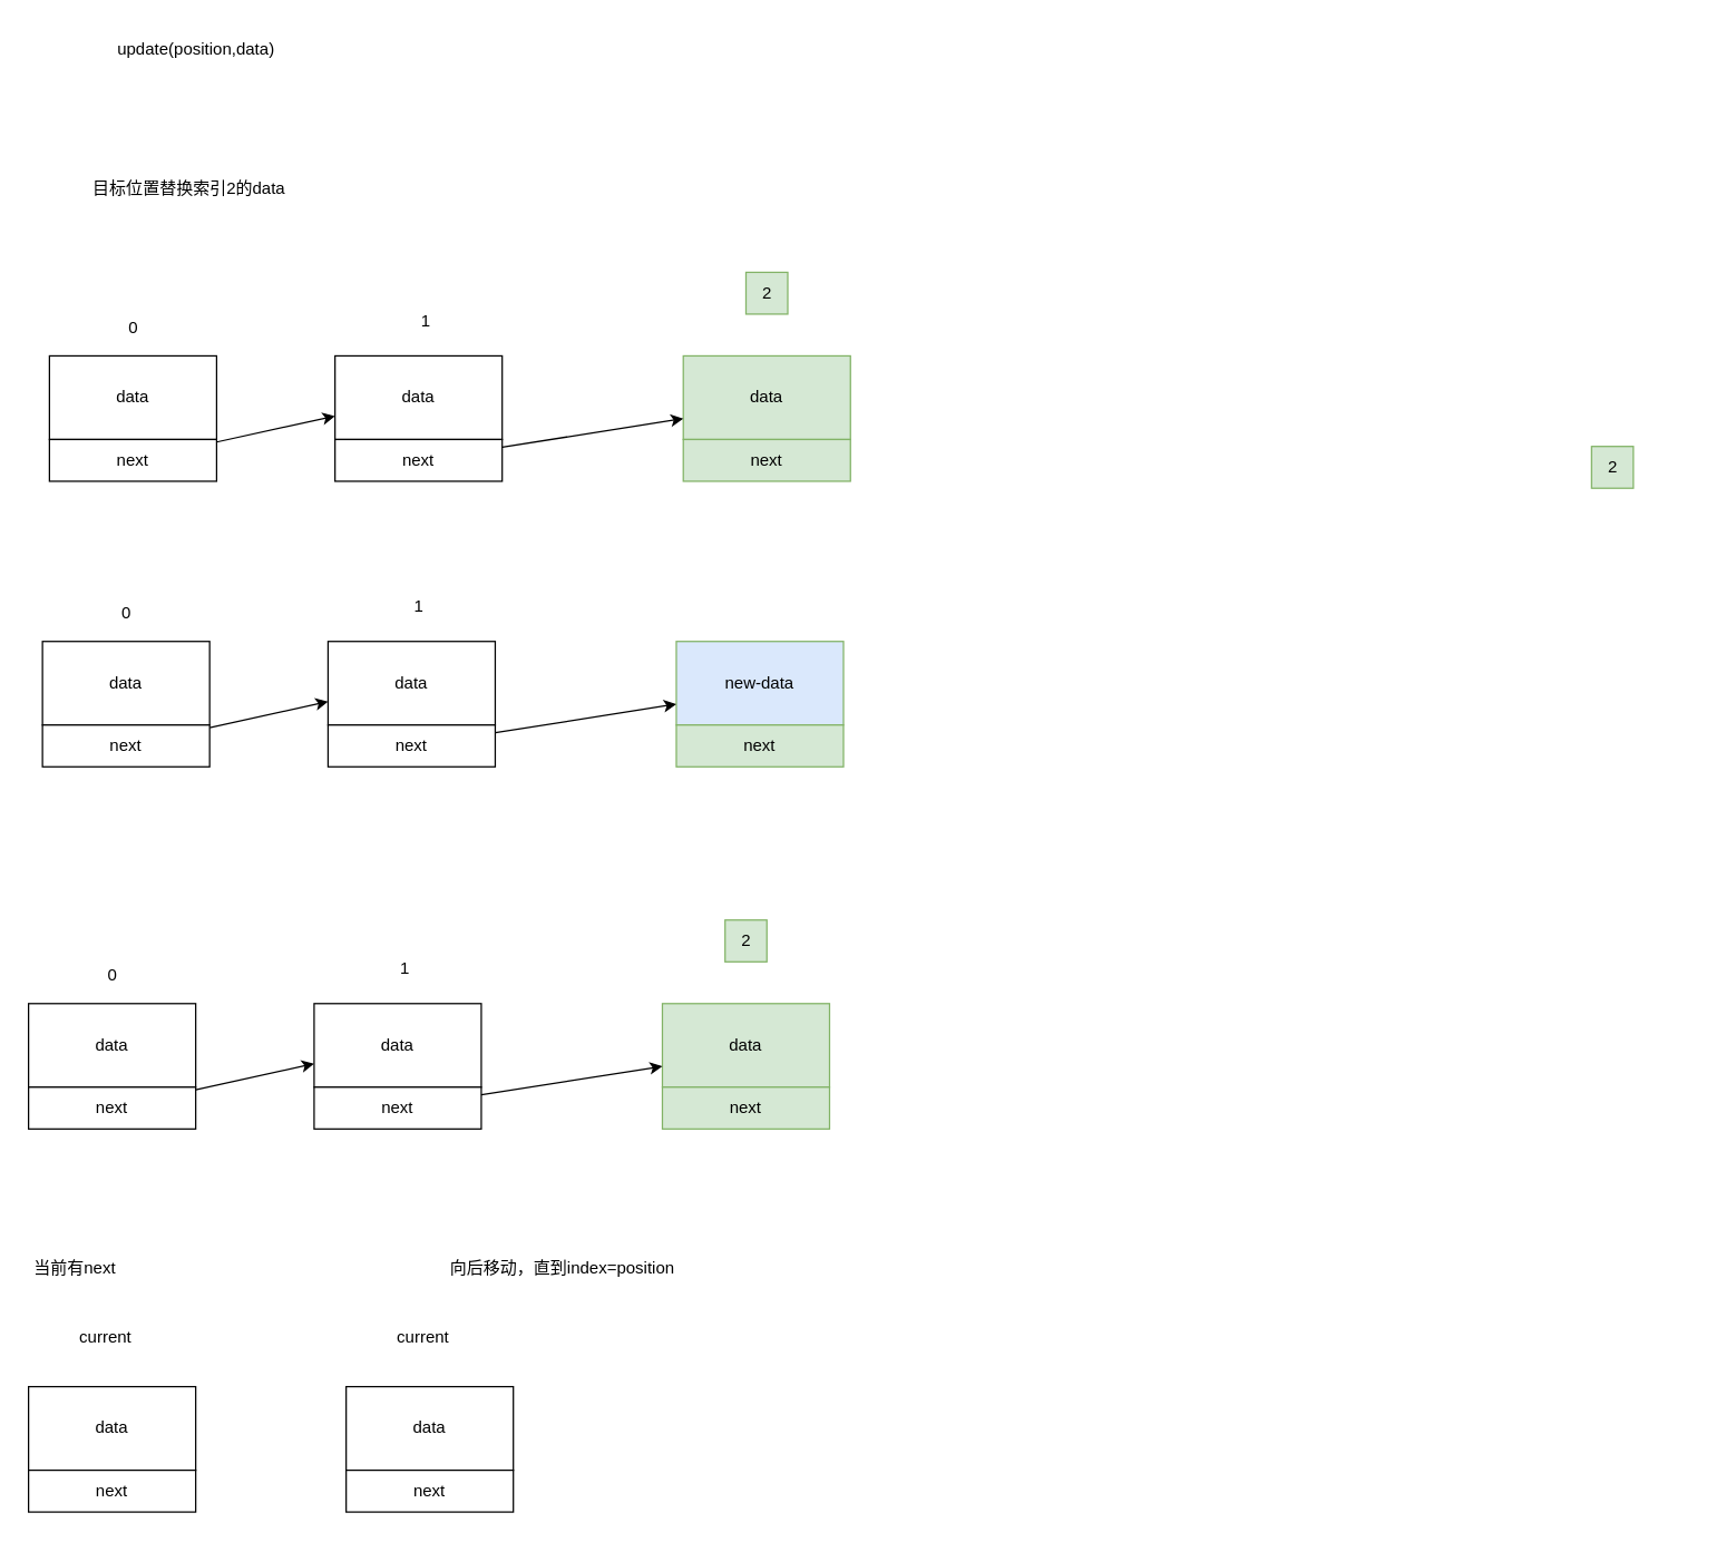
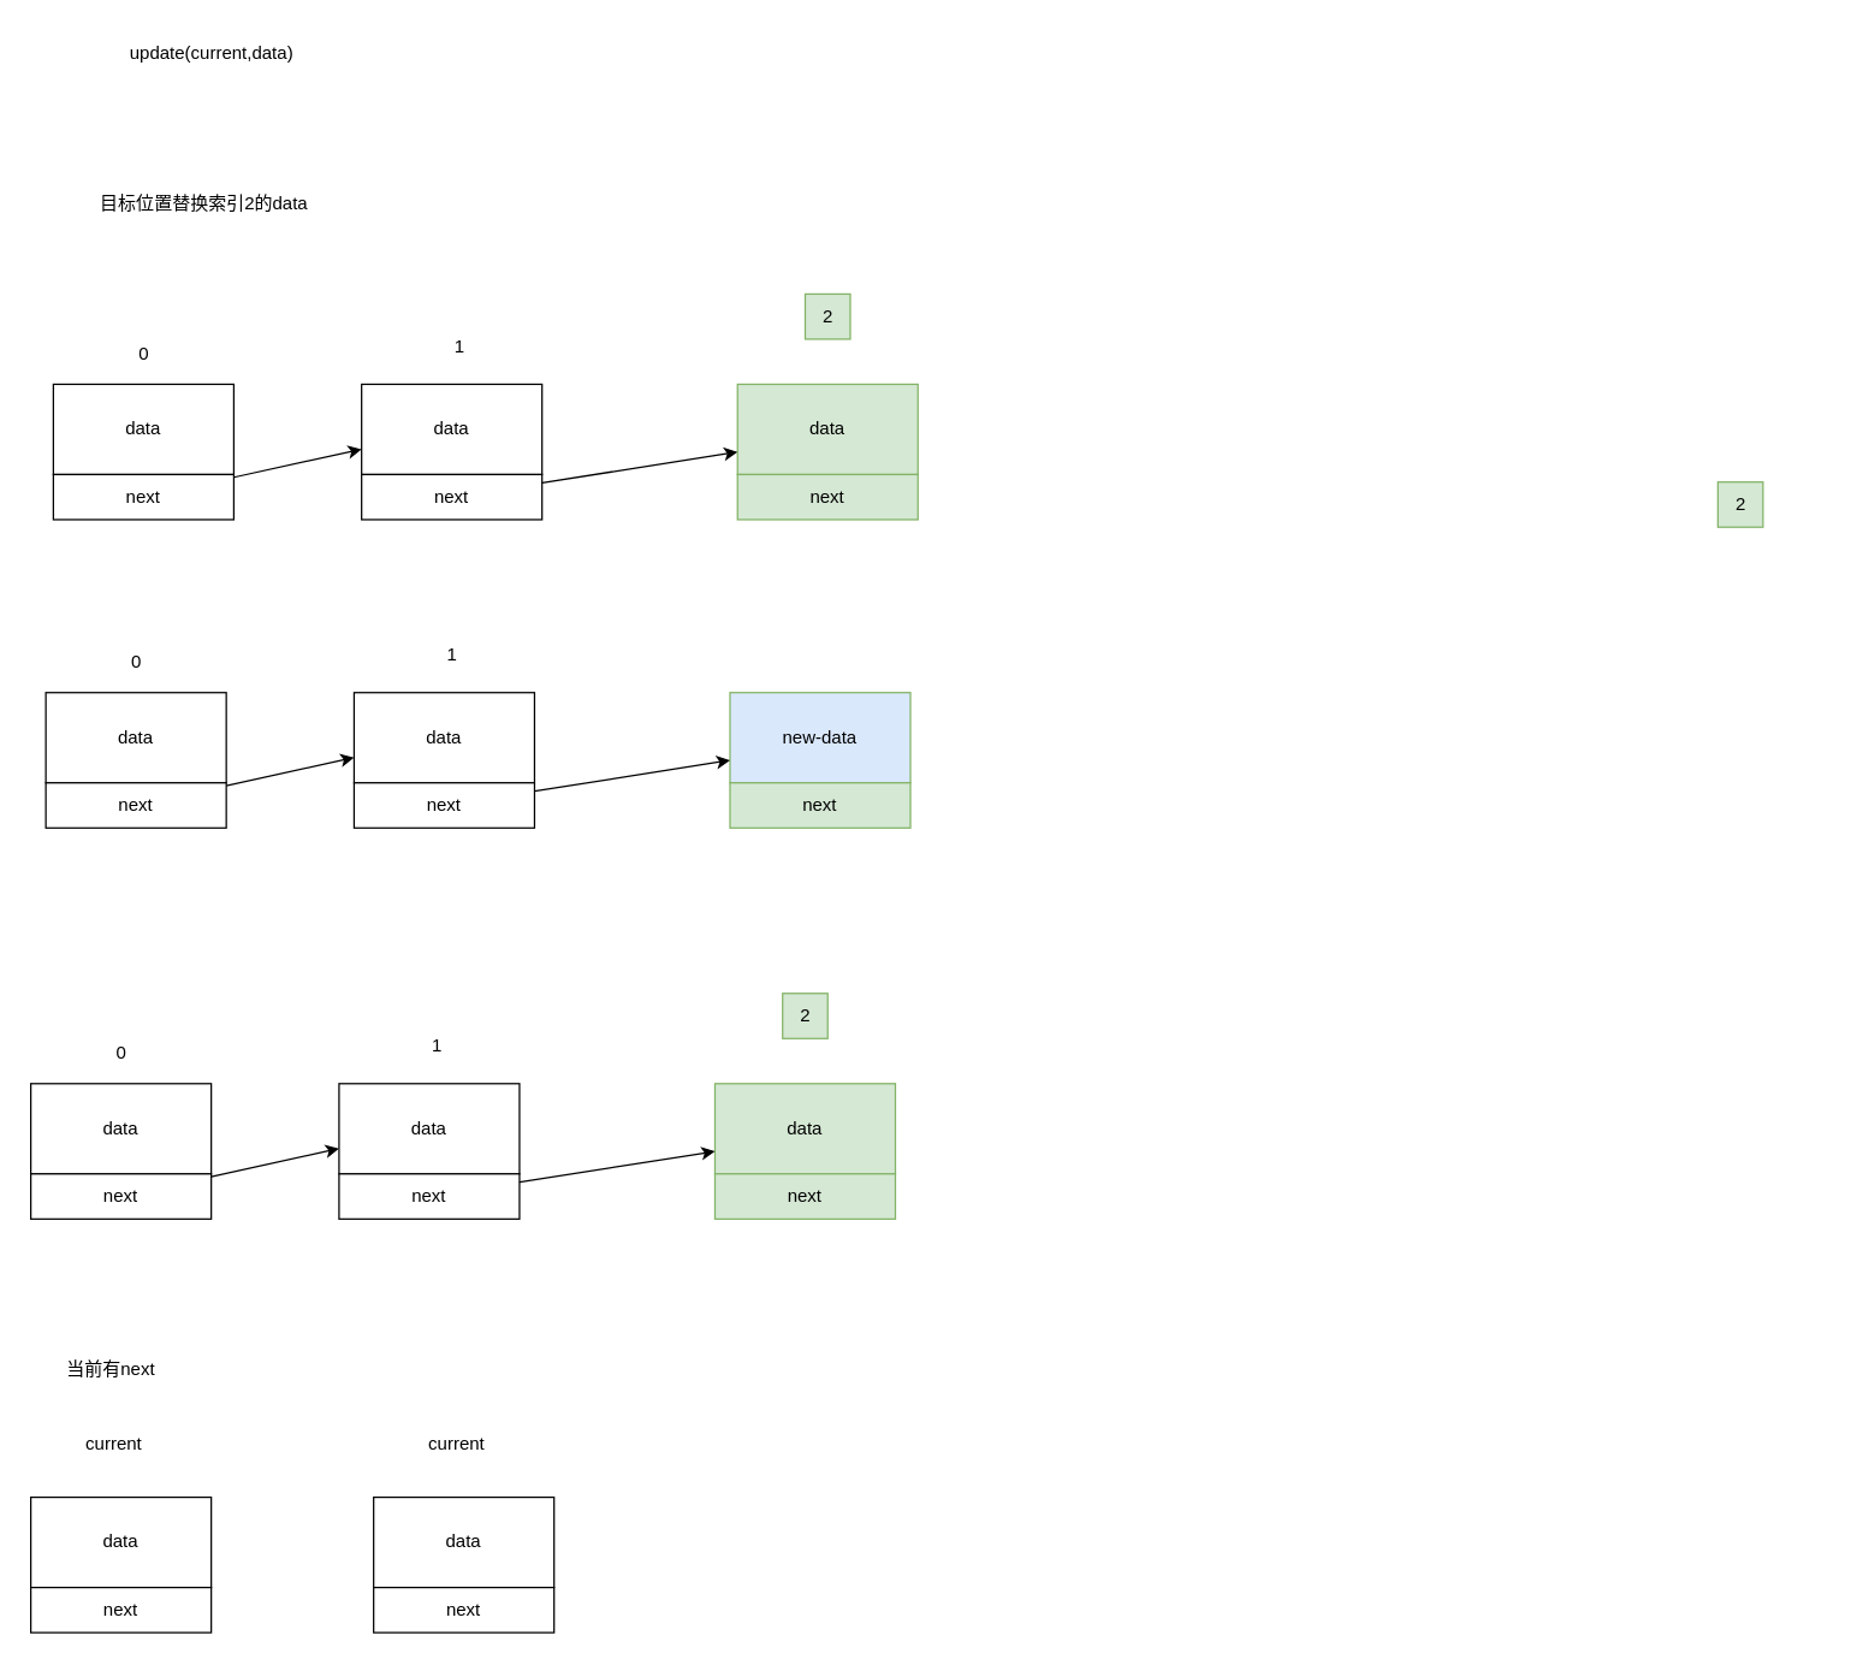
- <mxCell id="14" value="update(position,data)" style="text;html=1;align=center;verticalAlign=middle;resizable=0;points=[];autosize=1;strokeColor=none;fillColor=none;" vertex="1" parent="1"><mxGeometry x="70" y="20" width="140" height="30" as="geometry" /></mxCell>
+ <mxCell id="14" value="update(current,data)" style="text;html=1;align=center;verticalAlign=middle;resizable=0;points=[];autosize=1;strokeColor=none;fillColor=none;" vertex="1" parent="1"><mxGeometry x="70" y="20" width="140" height="30" as="geometry" /></mxCell>
- <mxCell id="12" value="当前有next" style="text;html=1;align=center;verticalAlign=middle;resizable=0;points=[];autosize=1;strokeColor=none;fillColor=none;" parent="1" vertex="1"><mxGeometry x="13" y="895" width="80" height="30" as="geometry" /></mxCell>
+ <mxCell id="12" value="当前有next" style="text;html=1;align=center;verticalAlign=middle;resizable=0;points=[];autosize=1;strokeColor=none;fillColor=none;" parent="1" vertex="1"><mxGeometry x="33" y="895" width="80" height="30" as="geometry" /></mxCell>
- <mxCell id="13" value="向后移动，直到index=position" style="text;html=1;align=center;verticalAlign=middle;resizable=0;points=[];autosize=1;strokeColor=none;fillColor=none;" parent="1" vertex="1"><mxGeometry x="313" y="895" width="180" height="30" as="geometry" /></mxCell>
